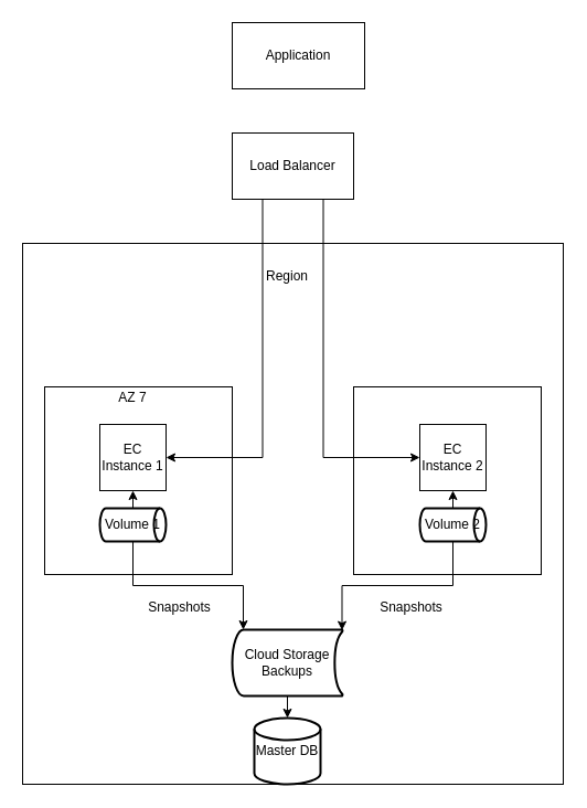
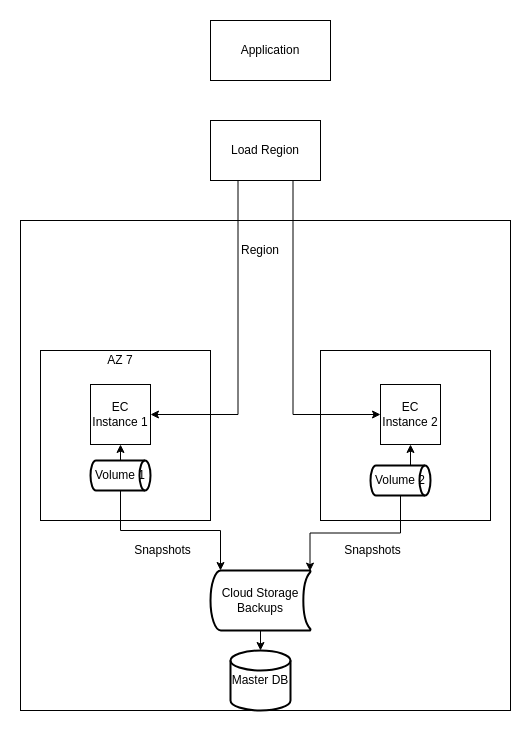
- <mxCell id="7" value="Load Balancer" style="rounded=0;whiteSpace=wrap;html=1;" vertex="1" parent="1"><mxGeometry x="210" y="120" width="110" height="60" as="geometry" /></mxCell>
+ <mxCell id="7" value="Load Region" style="rounded=0;whiteSpace=wrap;html=1;" vertex="1" parent="1"><mxGeometry x="210" y="120" width="110" height="60" as="geometry" /></mxCell>
- <mxCell id="18" value="Volume 2" style="strokeWidth=2;html=1;shape=mxgraph.flowchart.direct_data;whiteSpace=wrap;" vertex="1" parent="1"><mxGeometry x="380" y="460" width="60" height="30" as="geometry" /></mxCell>
+ <mxCell id="18" value="Volume 2" style="strokeWidth=2;html=1;shape=mxgraph.flowchart.direct_data;whiteSpace=wrap;" vertex="1" parent="1"><mxGeometry x="370" y="465" width="60" height="30" as="geometry" /></mxCell>
